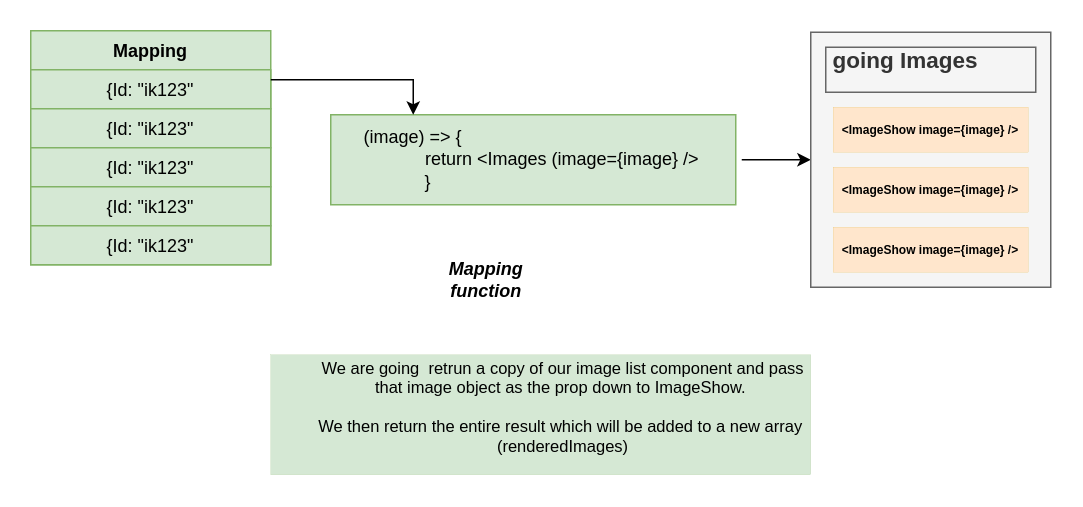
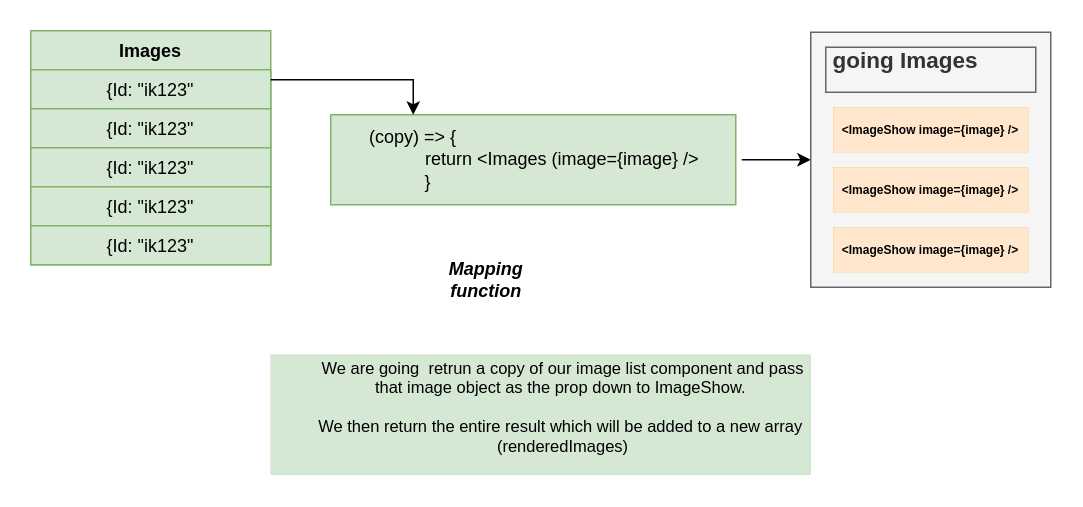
- <mxCell id="2" value="Mapping" style="swimlane;fontStyle=1;align=center;verticalAlign=top;childLayout=stackLayout;horizontal=1;startSize=26;horizontalStack=0;resizeParent=1;resizeParentMax=0;resizeLast=0;collapsible=1;marginBottom=0;fillColor=#d5e8d4;strokeColor=#82b366;" vertex="1" parent="1"><mxGeometry x="20" y="20" width="160" height="156" as="geometry" /></mxCell>
+ <mxCell id="2" value="Images" style="swimlane;fontStyle=1;align=center;verticalAlign=top;childLayout=stackLayout;horizontal=1;startSize=26;horizontalStack=0;resizeParent=1;resizeParentMax=0;resizeLast=0;collapsible=1;marginBottom=0;fillColor=#d5e8d4;strokeColor=#82b366;" vertex="1" parent="1"><mxGeometry x="20" y="20" width="160" height="156" as="geometry" /></mxCell>
- <mxCell id="9" value="(image) =&amp;gt; {" style="text;html=1;strokeColor=none;fillColor=none;align=center;verticalAlign=middle;whiteSpace=wrap;rounded=0;" vertex="1" parent="1"><mxGeometry x="230" y="76" width="90" height="30" as="geometry" /></mxCell>
+ <mxCell id="9" value="(copy) =&amp;gt; {" style="text;html=1;strokeColor=none;fillColor=none;align=center;verticalAlign=middle;whiteSpace=wrap;rounded=0;" vertex="1" parent="1"><mxGeometry x="230" y="76" width="90" height="30" as="geometry" /></mxCell>
